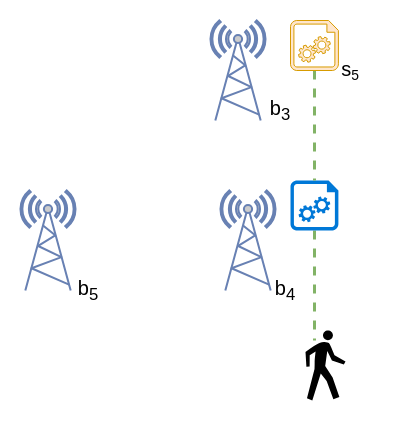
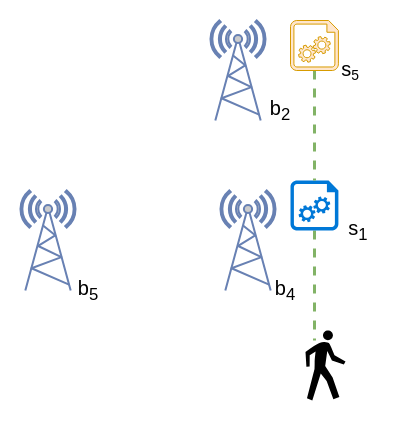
- <mxCell id="14" value="&lt;span style=&quot;font-size: 20px&quot;&gt;b&lt;sub&gt;3&lt;/sub&gt;&lt;/span&gt;" style="text;html=1;strokeColor=none;fillColor=none;align=center;verticalAlign=middle;whiteSpace=wrap;rounded=0;" parent="1" vertex="1"><mxGeometry x="260" y="100" width="40" height="20" as="geometry" /></mxCell>
+ <mxCell id="14" value="&lt;span style=&quot;font-size: 20px&quot;&gt;b&lt;sub&gt;2&lt;/sub&gt;&lt;/span&gt;" style="text;html=1;strokeColor=none;fillColor=none;align=center;verticalAlign=middle;whiteSpace=wrap;rounded=0;" parent="1" vertex="1"><mxGeometry x="260" y="100" width="40" height="20" as="geometry" /></mxCell>
+ <mxCell id="13" value="&lt;span style=&quot;font-size: 20px&quot;&gt;s&lt;sub&gt;1&lt;/sub&gt;&lt;/span&gt;" style="text;html=1;strokeColor=none;fillColor=none;align=center;verticalAlign=middle;whiteSpace=wrap;rounded=0;" parent="1" vertex="1"><mxGeometry x="338" y="220" width="40" height="20" as="geometry" /></mxCell>
